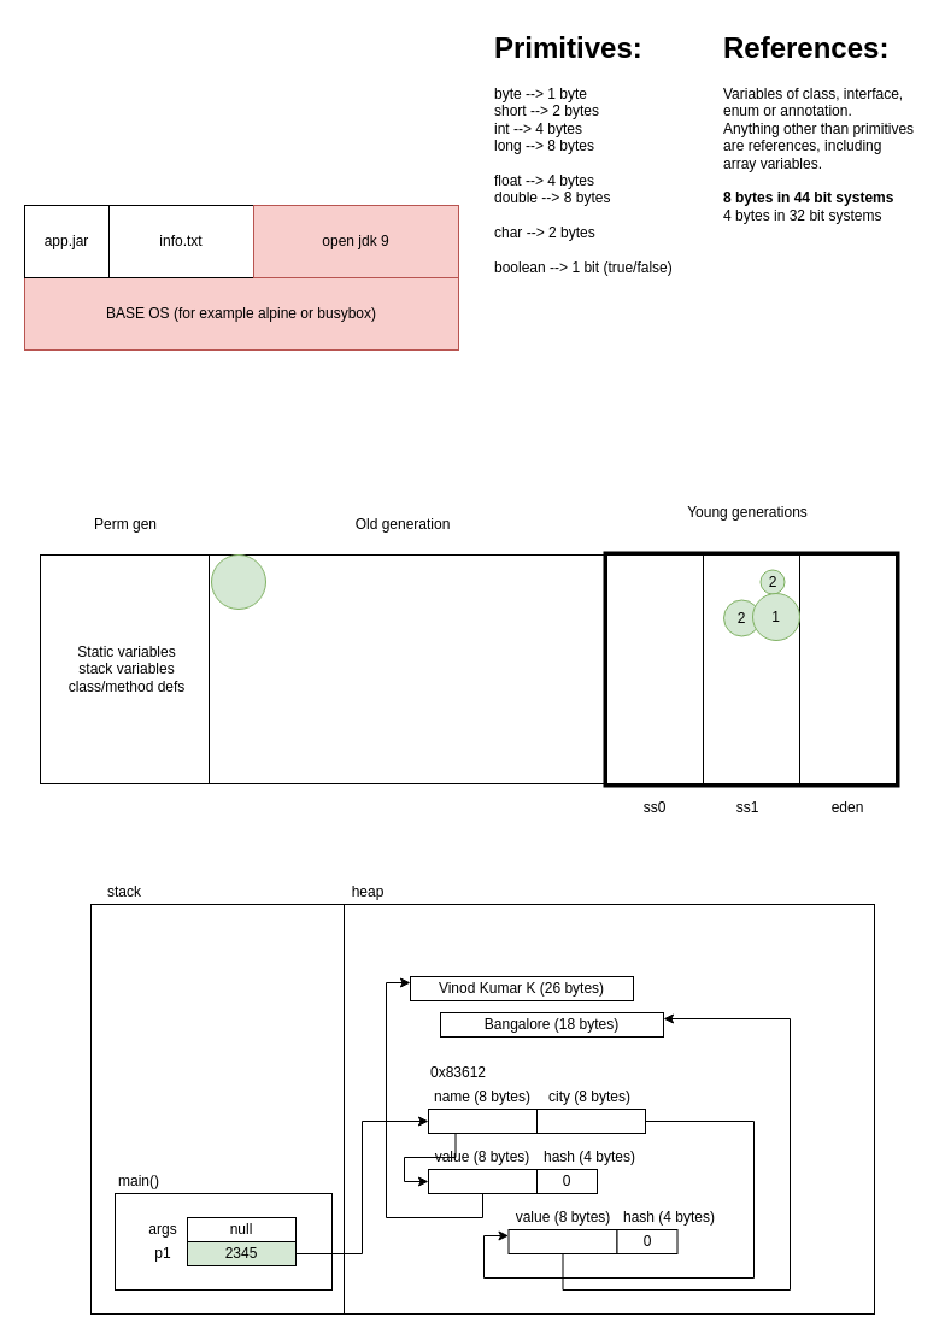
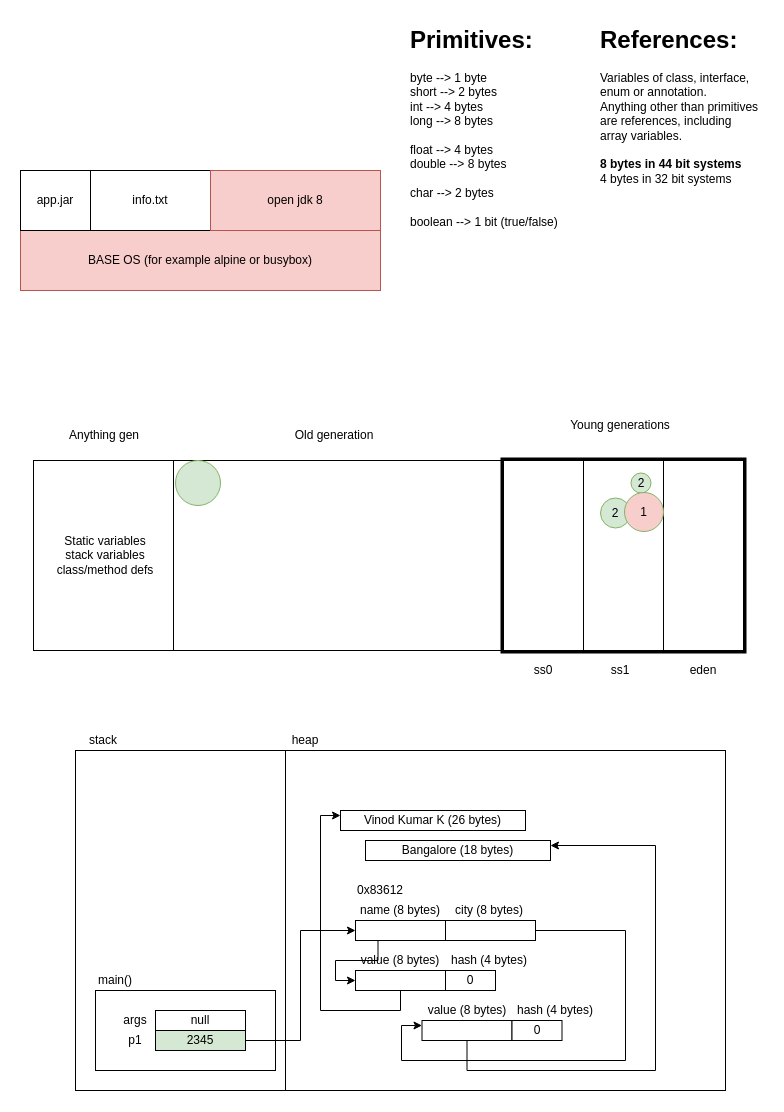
- <mxCell id="7" value="open jdk 9" style="rounded=0;whiteSpace=wrap;html=1;fillColor=#f8cecc;strokeColor=#b85450;" parent="1" vertex="1"><mxGeometry x="210" y="170" width="170" height="60" as="geometry" /></mxCell>
+ <mxCell id="7" value="open jdk 8" style="rounded=0;whiteSpace=wrap;html=1;fillColor=#f8cecc;strokeColor=#b85450;" parent="1" vertex="1"><mxGeometry x="210" y="170" width="170" height="60" as="geometry" /></mxCell>
- <mxCell id="12" value="Perm gen" style="text;html=1;strokeColor=none;fillColor=none;align=center;verticalAlign=middle;whiteSpace=wrap;rounded=0;" vertex="1" parent="1"><mxGeometry x="33" y="420" width="142" height="30" as="geometry" /></mxCell>
+ <mxCell id="12" value="Anything gen" style="text;html=1;strokeColor=none;fillColor=none;align=center;verticalAlign=middle;whiteSpace=wrap;rounded=0;" vertex="1" parent="1"><mxGeometry x="33" y="420" width="142" height="30" as="geometry" /></mxCell>
- <mxCell id="54" value="1" style="ellipse;whiteSpace=wrap;html=1;aspect=fixed;strokeWidth=1;fillColor=#d5e8d4;strokeColor=#82b366;" vertex="1" parent="1"><mxGeometry x="624" y="492" width="39" height="39" as="geometry" /></mxCell>
+ <mxCell id="54" value="1" style="ellipse;whiteSpace=wrap;html=1;aspect=fixed;strokeWidth=1;fillColor=#f8cecc;strokeColor=#82b366;" vertex="1" parent="1"><mxGeometry x="624" y="492" width="39" height="39" as="geometry" /></mxCell>
